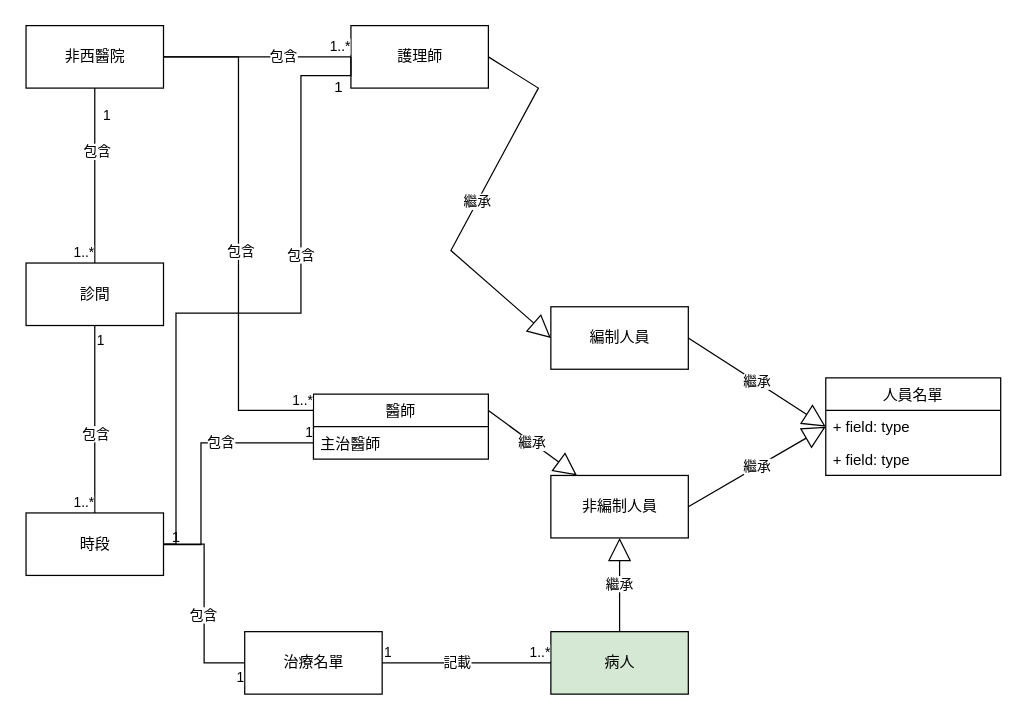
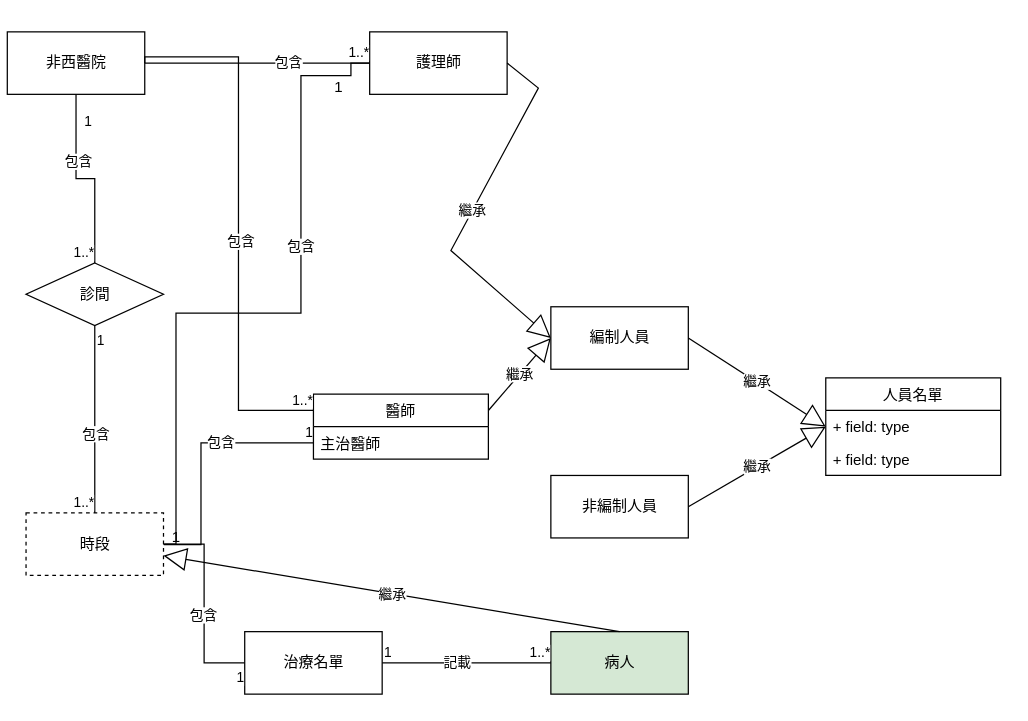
- <mxCell id="2" value="非西醫院" style="html=1;" parent="1" vertex="1"><mxGeometry x="20" y="20" width="110" height="50" as="geometry" /></mxCell>
+ <mxCell id="2" value="非西醫院" style="html=1;" parent="1" vertex="1"><mxGeometry x="5" y="25" width="110" height="50" as="geometry" /></mxCell>
- <mxCell id="6" value="護理師" style="html=1;" parent="1" vertex="1"><mxGeometry x="280" y="20" width="110" height="50" as="geometry" /></mxCell>
+ <mxCell id="6" value="護理師" style="html=1;" parent="1" vertex="1"><mxGeometry x="295" y="25" width="110" height="50" as="geometry" /></mxCell>
- <mxCell id="3" value="診間" style="html=1;" parent="1" vertex="1"><mxGeometry x="20" y="210" width="110" height="50" as="geometry" /></mxCell>
+ <mxCell id="3" value="診間" style="rhombus;html=1;" parent="1" vertex="1"><mxGeometry x="20" y="210" width="110" height="50" as="geometry" /></mxCell>
- <mxCell id="24" value="繼承" style="endArrow=block;endSize=16;endFill=0;html=1;rounded=0;exitX=1;exitY=0.25;exitDx=0;exitDy=0;" parent="1" source="44" target="26" edge="1"><mxGeometry width="160" relative="1" as="geometry"><mxPoint x="340" y="245" as="sourcePoint" /><mxPoint x="450" y="280" as="targetPoint" /></mxGeometry></mxCell>
+ <mxCell id="24" value="繼承" style="endArrow=block;endSize=16;endFill=0;html=1;rounded=0;exitX=1;exitY=0.25;exitDx=0;exitDy=0;entryX=0;entryY=0.5;entryDx=0;entryDy=0;" parent="1" source="44" target="22" edge="1"><mxGeometry width="160" relative="1" as="geometry"><mxPoint x="340" y="245" as="sourcePoint" /><mxPoint x="450" y="280" as="targetPoint" /></mxGeometry></mxCell>
- <mxCell id="4" value="時段" style="html=1;" parent="1" vertex="1"><mxGeometry x="20" y="410" width="110" height="50" as="geometry" /></mxCell>
+ <mxCell id="4" value="時段" style="html=1;dashed=1;" parent="1" vertex="1"><mxGeometry x="20" y="410" width="110" height="50" as="geometry" /></mxCell>
- <mxCell id="25" value="繼承" style="endArrow=block;endSize=16;endFill=0;html=1;rounded=0;exitX=0.5;exitY=0;exitDx=0;exitDy=0;entryX=0.5;entryY=1;entryDx=0;entryDy=0;" parent="1" source="7" target="26" edge="1"><mxGeometry width="160" relative="1" as="geometry"><mxPoint x="520" y="460" as="sourcePoint" /><mxPoint x="600" y="420" as="targetPoint" /></mxGeometry></mxCell>
+ <mxCell id="25" value="繼承" style="endArrow=block;endSize=16;endFill=0;html=1;rounded=0;exitX=0.5;exitY=0;exitDx=0;exitDy=0;" parent="1" source="7" target="4" edge="1"><mxGeometry width="160" relative="1" as="geometry"><mxPoint x="520" y="460" as="sourcePoint" /><mxPoint x="600" y="420" as="targetPoint" /></mxGeometry></mxCell>
